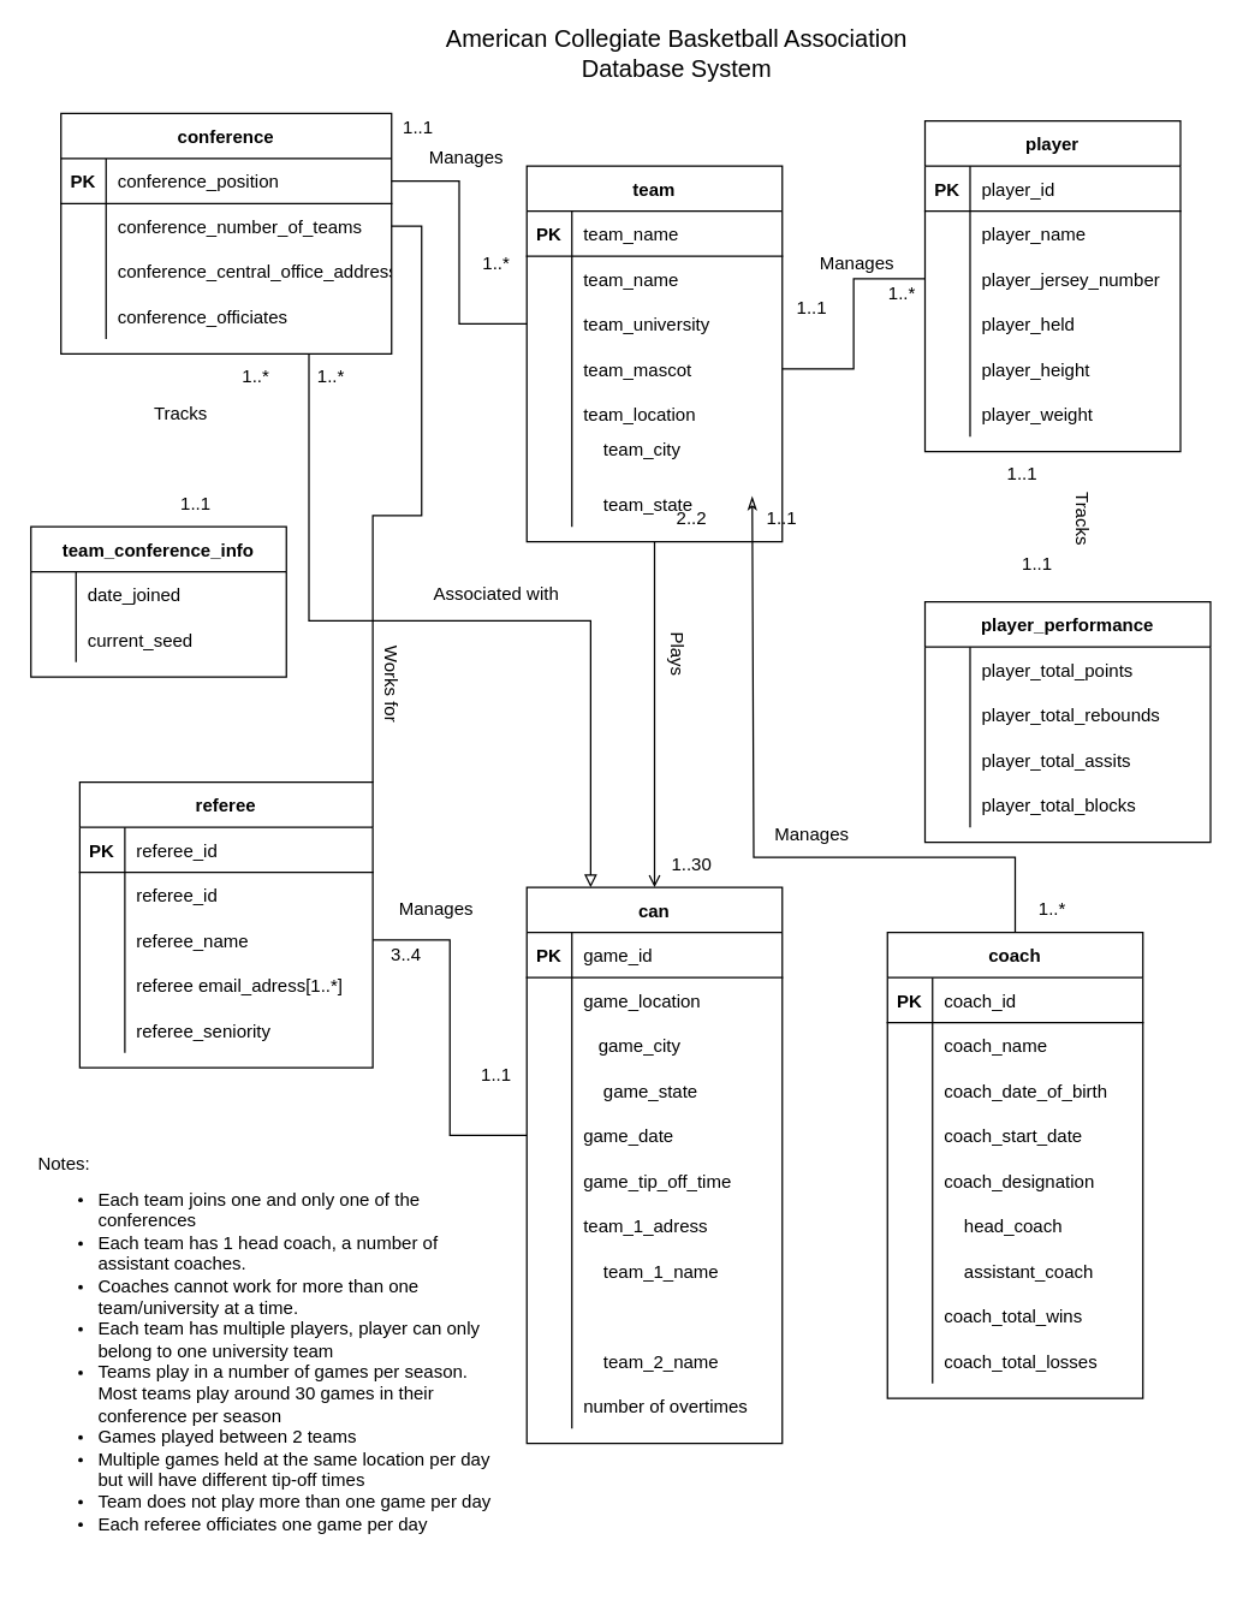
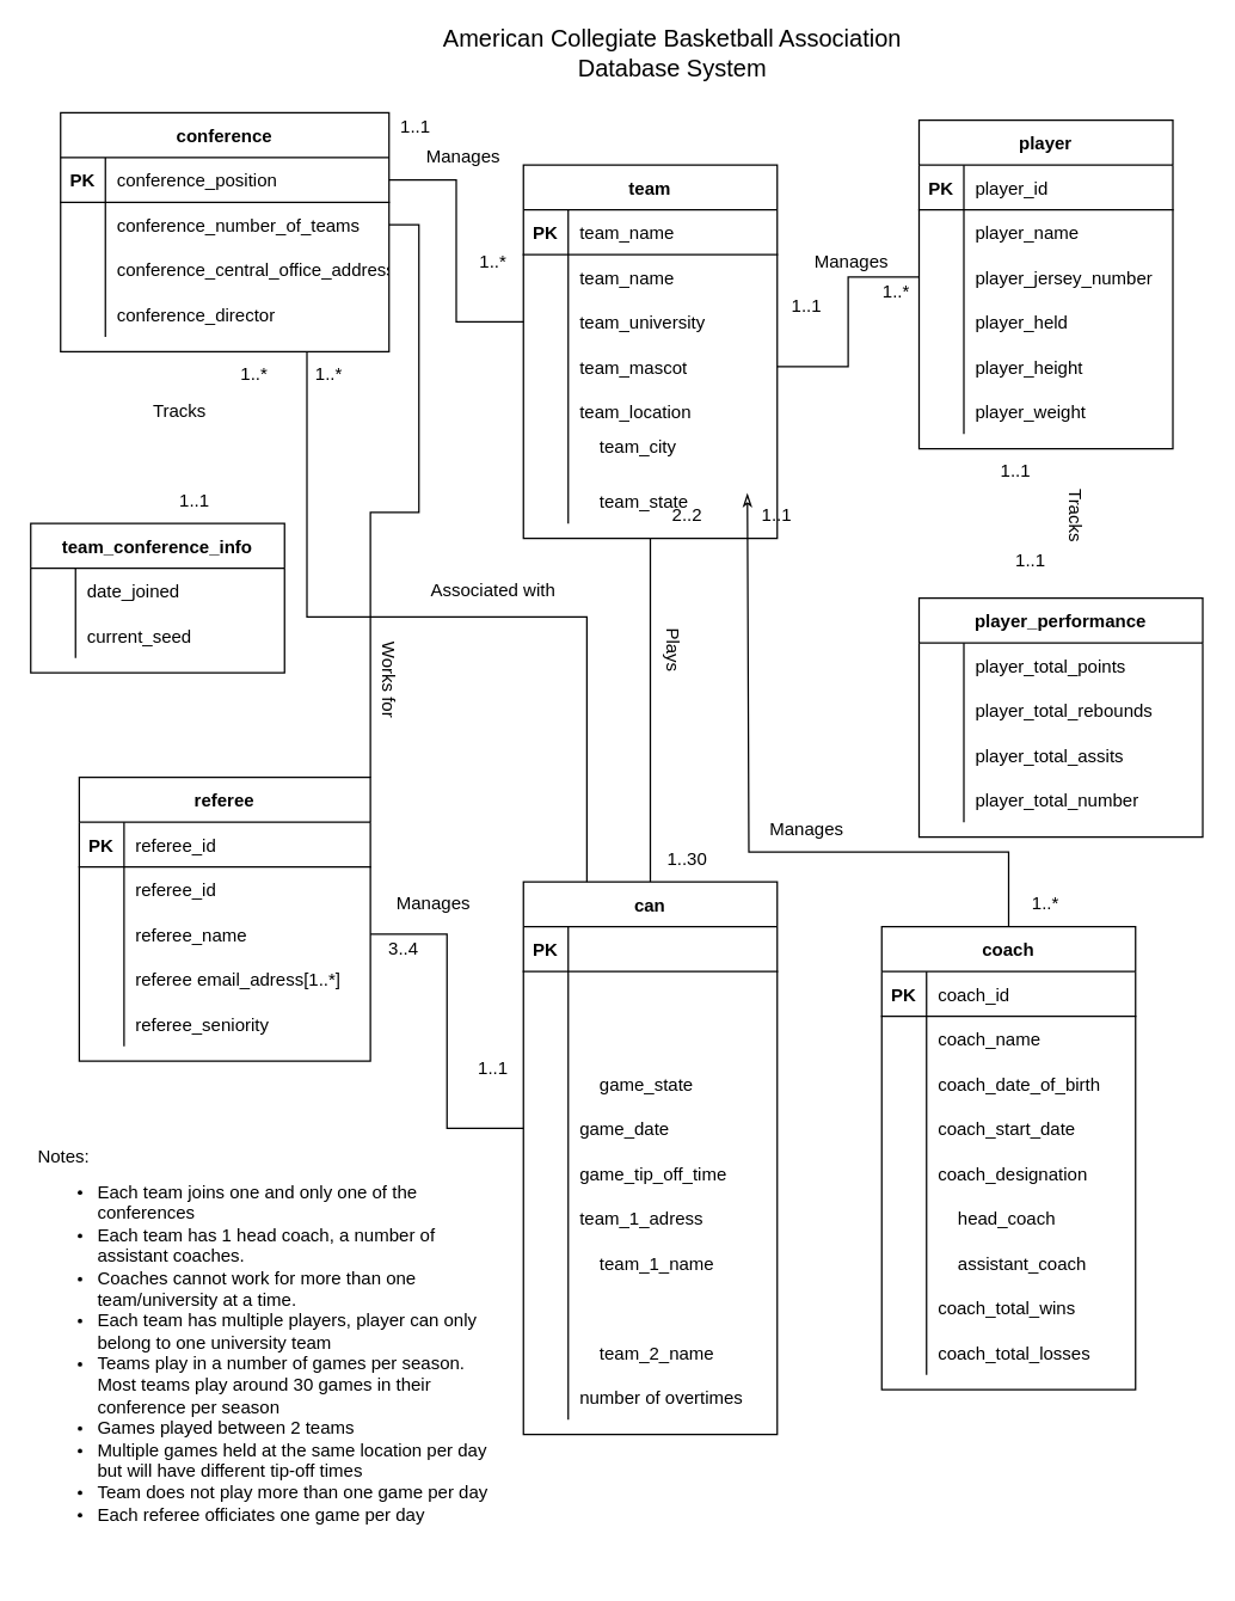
- <mxCell id="45" value="conference_officiates" style="shape=partialRectangle;overflow=hidden;connectable=0;fillColor=none;top=0;left=0;bottom=0;right=0;align=left;spacingLeft=6;" parent="43" vertex="1"><mxGeometry x="30" width="190" height="30" as="geometry"><mxRectangle width="190" height="30" as="alternateBounds" /></mxGeometry></mxCell>
+ <mxCell id="45" value="conference_director" style="shape=partialRectangle;overflow=hidden;connectable=0;fillColor=none;top=0;left=0;bottom=0;right=0;align=left;spacingLeft=6;" parent="43" vertex="1"><mxGeometry x="30" width="190" height="30" as="geometry"><mxRectangle width="190" height="30" as="alternateBounds" /></mxGeometry></mxCell>
- <mxCell id="93" value="player_total_blocks" style="shape=partialRectangle;overflow=hidden;connectable=0;fillColor=none;top=0;left=0;bottom=0;right=0;align=left;spacingLeft=6;" parent="91" vertex="1"><mxGeometry x="30" width="160" height="30" as="geometry"><mxRectangle width="160" height="30" as="alternateBounds" /></mxGeometry></mxCell>
+ <mxCell id="93" value="player_total_number" style="shape=partialRectangle;overflow=hidden;connectable=0;fillColor=none;top=0;left=0;bottom=0;right=0;align=left;spacingLeft=6;" parent="91" vertex="1"><mxGeometry x="30" width="160" height="30" as="geometry"><mxRectangle width="160" height="30" as="alternateBounds" /></mxGeometry></mxCell>
- <mxCell id="32" style="edgeStyle=orthogonalEdgeStyle;rounded=0;orthogonalLoop=1;jettySize=auto;html=1;exitX=0.75;exitY=1;exitDx=0;exitDy=0;entryX=0.25;entryY=0;entryDx=0;entryDy=0;endArrow=block;endFill=0;" parent="1" source="33" target="99" edge="1"><mxGeometry relative="1" as="geometry" /></mxCell>
+ <mxCell id="32" style="edgeStyle=orthogonalEdgeStyle;rounded=0;orthogonalLoop=1;jettySize=auto;html=1;exitX=0.75;exitY=1;exitDx=0;exitDy=0;entryX=0.25;entryY=0;entryDx=0;entryDy=0;endArrow=none;endFill=0;" parent="1" source="33" target="99" edge="1"><mxGeometry relative="1" as="geometry" /></mxCell>
- <mxCell id="2" style="edgeStyle=orthogonalEdgeStyle;rounded=0;orthogonalLoop=1;jettySize=auto;html=1;exitX=0.5;exitY=1;exitDx=0;exitDy=0;entryX=0.5;entryY=0;entryDx=0;entryDy=0;endArrow=open;endFill=0;" parent="1" source="3" target="99" edge="1"><mxGeometry relative="1" as="geometry" /></mxCell>
+ <mxCell id="2" style="edgeStyle=orthogonalEdgeStyle;rounded=0;orthogonalLoop=1;jettySize=auto;html=1;exitX=0.5;exitY=1;exitDx=0;exitDy=0;entryX=0.5;entryY=0;entryDx=0;entryDy=0;endArrow=none;endFill=0;" parent="1" source="3" target="99" edge="1"><mxGeometry relative="1" as="geometry" /></mxCell>
- <mxCell id="102" value="game_id" style="shape=partialRectangle;overflow=hidden;connectable=0;fillColor=none;top=0;left=0;bottom=0;right=0;align=left;spacingLeft=6;fontStyle=0;" parent="100" vertex="1"><mxGeometry x="30" width="140" height="30" as="geometry"><mxRectangle width="140" height="30" as="alternateBounds" /></mxGeometry></mxCell>
- <mxCell id="105" value="game_location" style="shape=partialRectangle;overflow=hidden;connectable=0;fillColor=none;top=0;left=0;bottom=0;right=0;align=left;spacingLeft=6;" parent="103" vertex="1"><mxGeometry x="30" width="140" height="30" as="geometry"><mxRectangle width="140" height="30" as="alternateBounds" /></mxGeometry></mxCell>
- <mxCell id="108" value="   game_city" style="shape=partialRectangle;overflow=hidden;connectable=0;fillColor=none;top=0;left=0;bottom=0;right=0;align=left;spacingLeft=6;" parent="106" vertex="1"><mxGeometry x="30" width="140" height="30" as="geometry"><mxRectangle width="140" height="30" as="alternateBounds" /></mxGeometry></mxCell>
